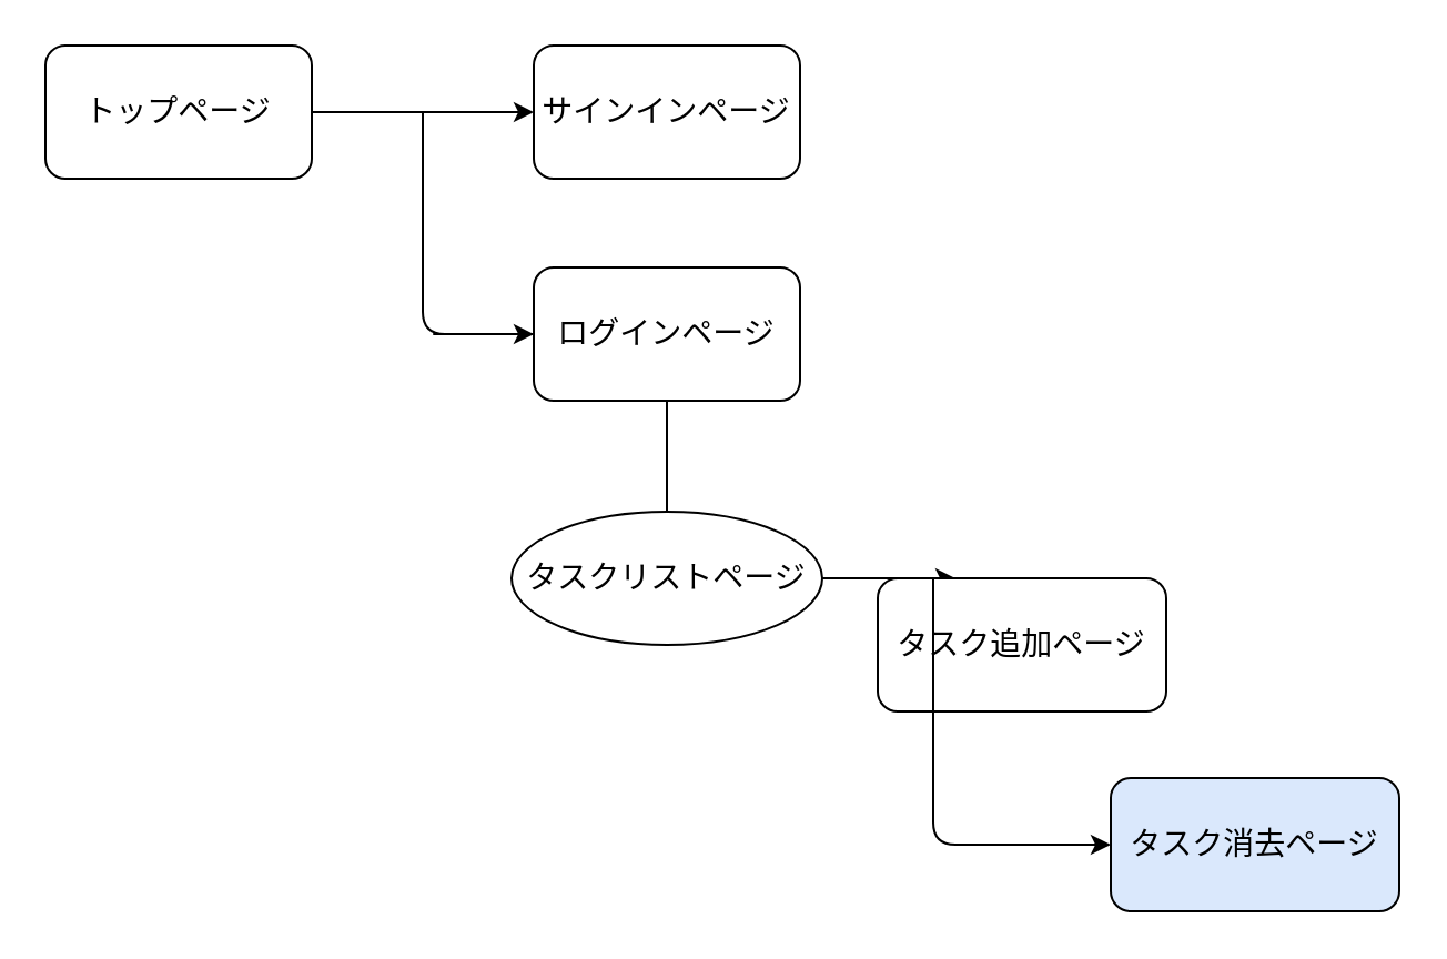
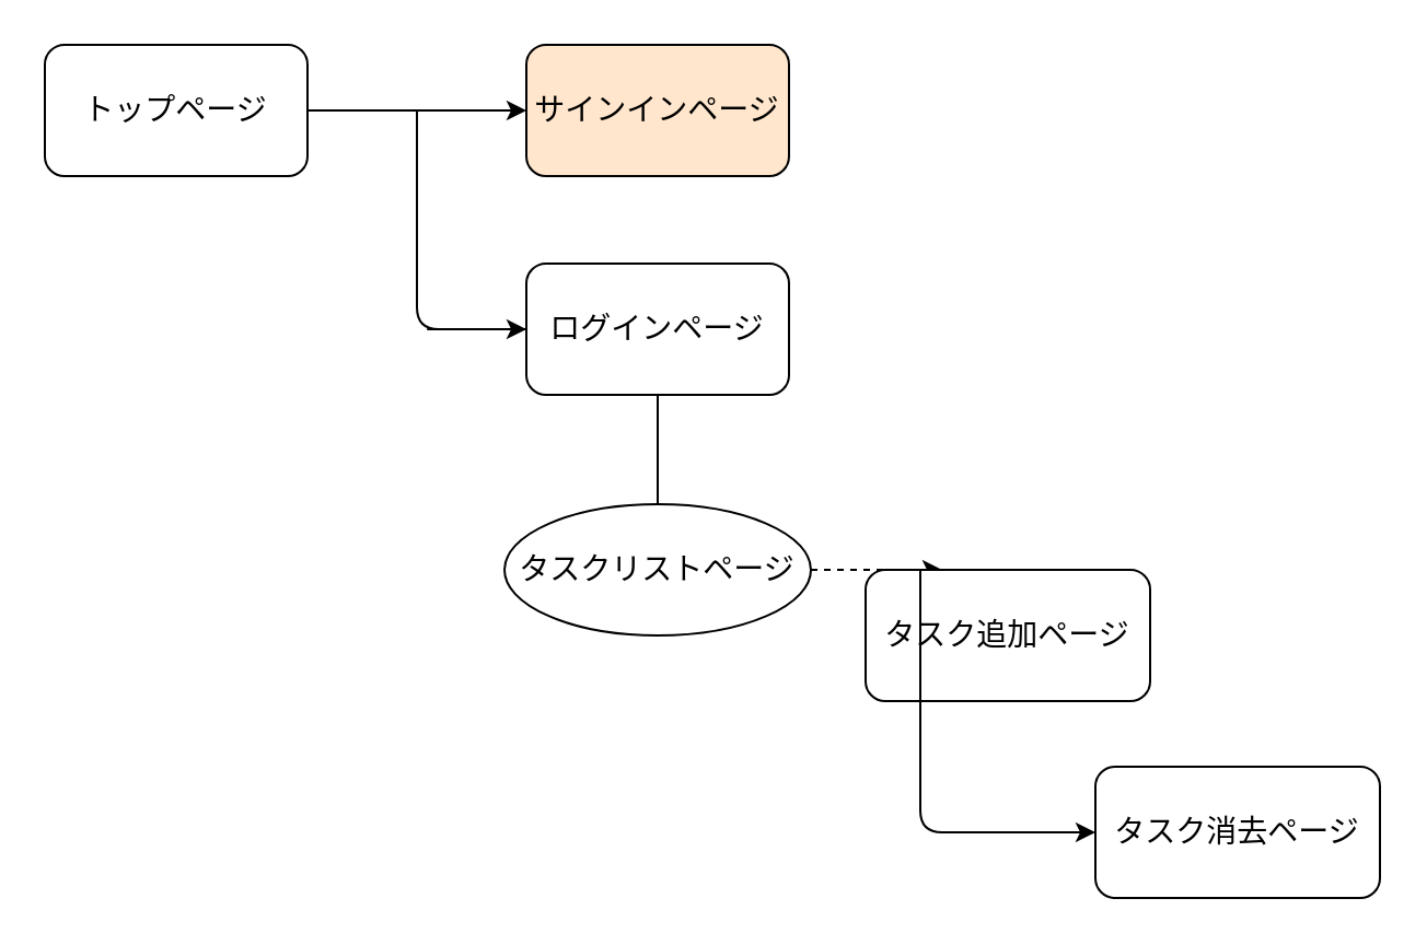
- <mxCell id="5" value="&lt;font style=&quot;font-size: 14px;&quot;&gt;サインインページ&lt;/font&gt;" style="rounded=1;whiteSpace=wrap;html=1;" vertex="1" parent="1"><mxGeometry x="240" y="20" width="120" height="60" as="geometry" /></mxCell>
+ <mxCell id="5" value="&lt;font style=&quot;font-size: 14px;&quot;&gt;サインインページ&lt;/font&gt;" style="rounded=1;whiteSpace=wrap;html=1;fillColor=#ffe6cc;" vertex="1" parent="1"><mxGeometry x="240" y="20" width="120" height="60" as="geometry" /></mxCell>
- <mxCell id="9" value="" style="edgeStyle=none;html=1;fontSize=14;" edge="1" parent="1" source="10" target="11"><mxGeometry relative="1" as="geometry"><Array as="points"><mxPoint x="430" y="260" /></Array></mxGeometry></mxCell>
+ <mxCell id="9" value="" style="edgeStyle=none;html=1;fontSize=14;dashed=1;" edge="1" parent="1" source="10" target="11"><mxGeometry relative="1" as="geometry"><Array as="points"><mxPoint x="430" y="260" /></Array></mxGeometry></mxCell>
- <mxCell id="13" value="タスク消去ページ" style="rounded=1;whiteSpace=wrap;html=1;fontSize=14;fillColor=#dae8fc;" vertex="1" parent="1"><mxGeometry x="500" y="350" width="130" height="60" as="geometry" /></mxCell>
+ <mxCell id="13" value="タスク消去ページ" style="rounded=1;whiteSpace=wrap;html=1;fontSize=14;" vertex="1" parent="1"><mxGeometry x="500" y="350" width="130" height="60" as="geometry" /></mxCell>
